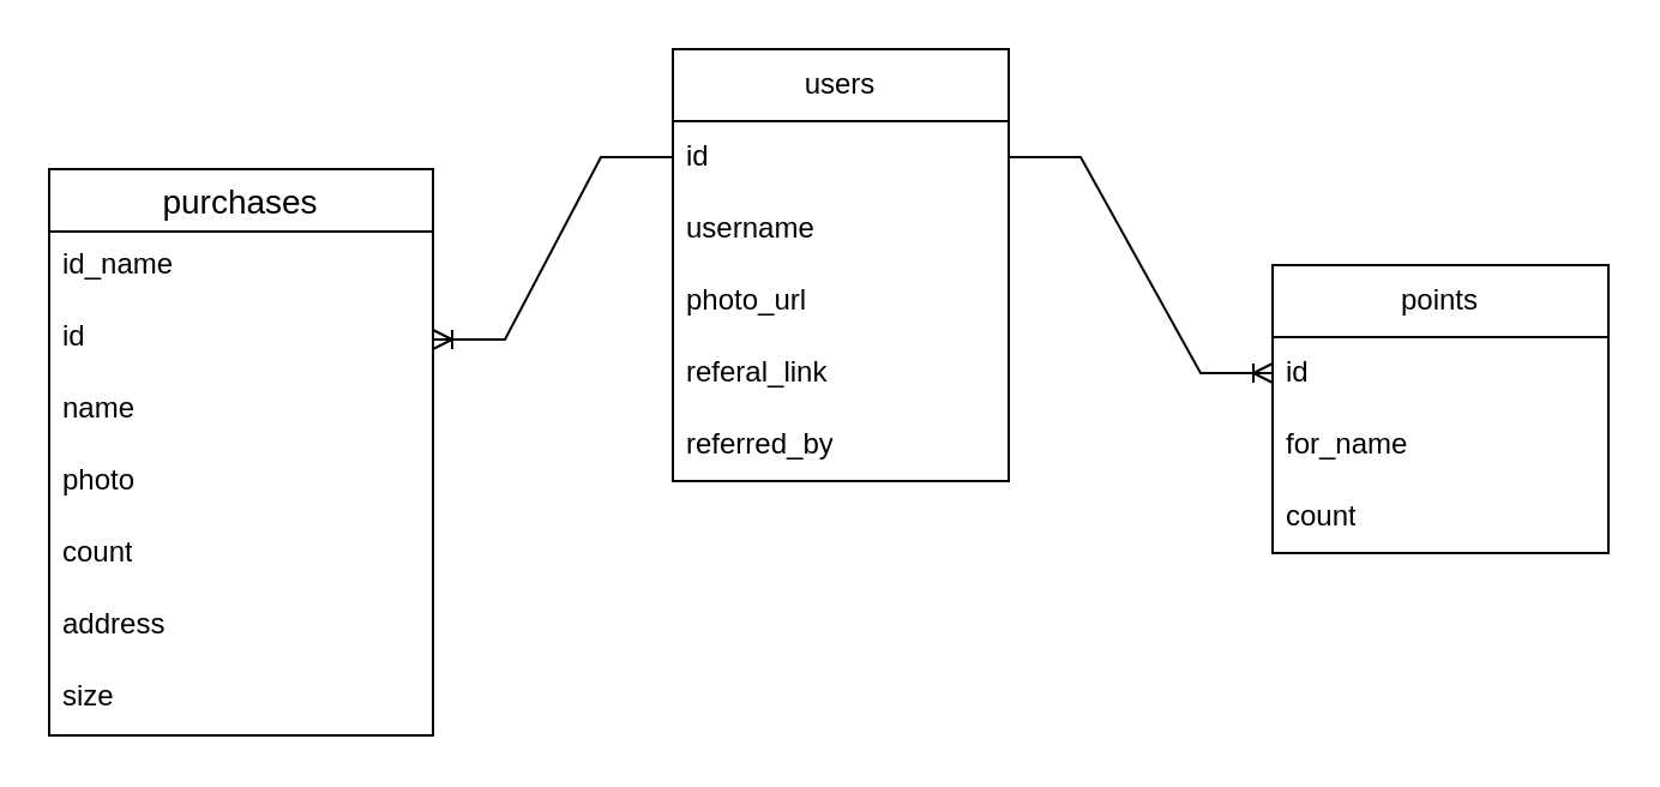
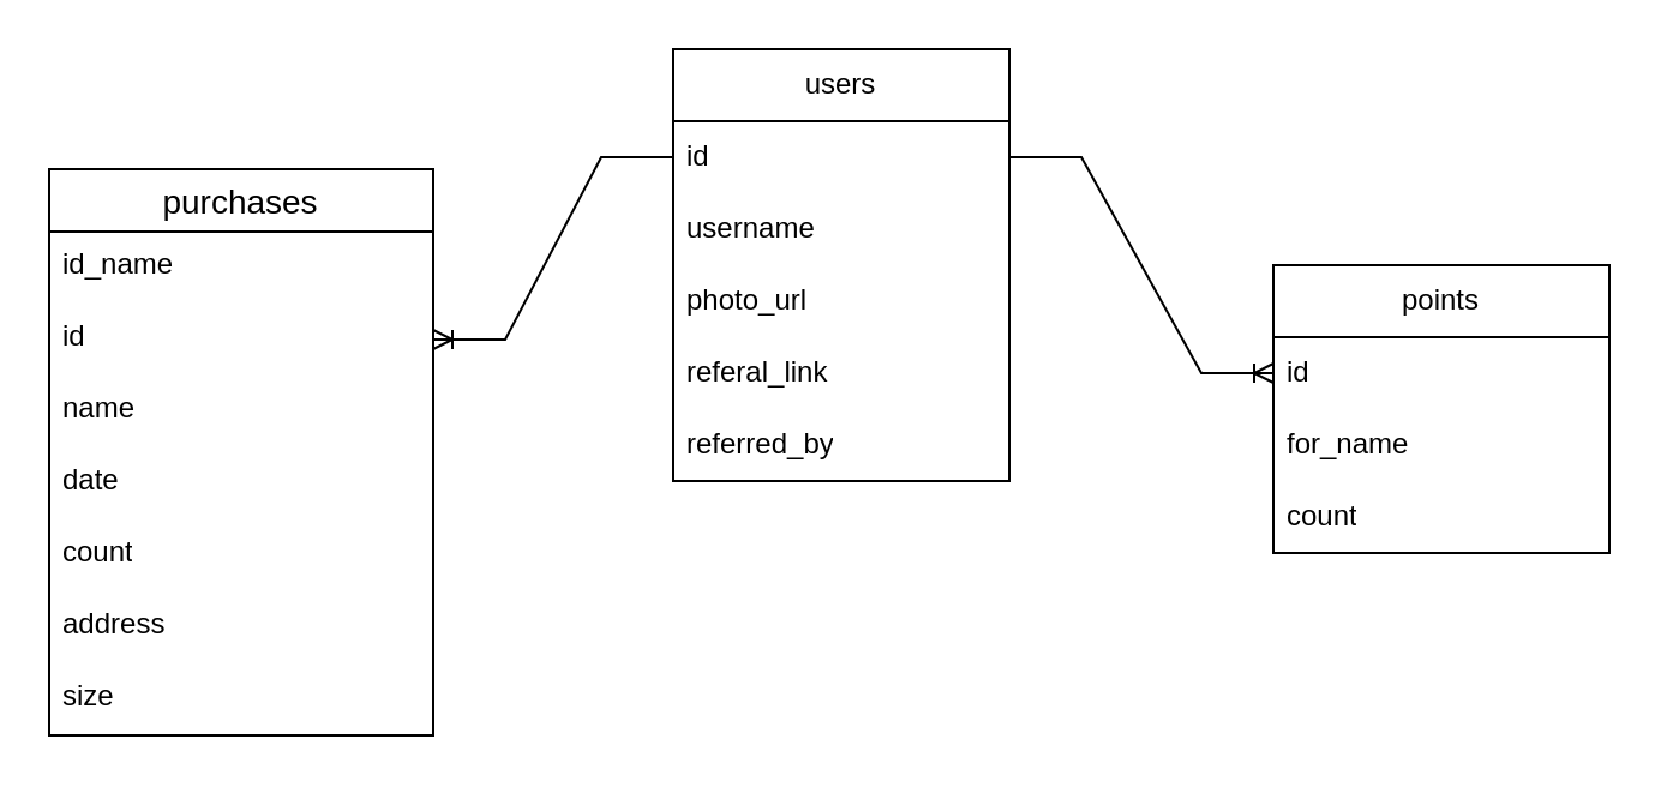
- <mxCell id="17" value="photo" style="text;strokeColor=none;fillColor=none;spacingLeft=4;spacingRight=4;overflow=hidden;rotatable=0;points=[[0,0.5],[1,0.5]];portConstraint=eastwest;fontSize=12;whiteSpace=wrap;html=1;" vertex="1" parent="13"><mxGeometry y="116" width="160" height="30" as="geometry" /></mxCell>
+ <mxCell id="17" value="date" style="text;strokeColor=none;fillColor=none;spacingLeft=4;spacingRight=4;overflow=hidden;rotatable=0;points=[[0,0.5],[1,0.5]];portConstraint=eastwest;fontSize=12;whiteSpace=wrap;html=1;" vertex="1" parent="13"><mxGeometry y="116" width="160" height="30" as="geometry" /></mxCell>
